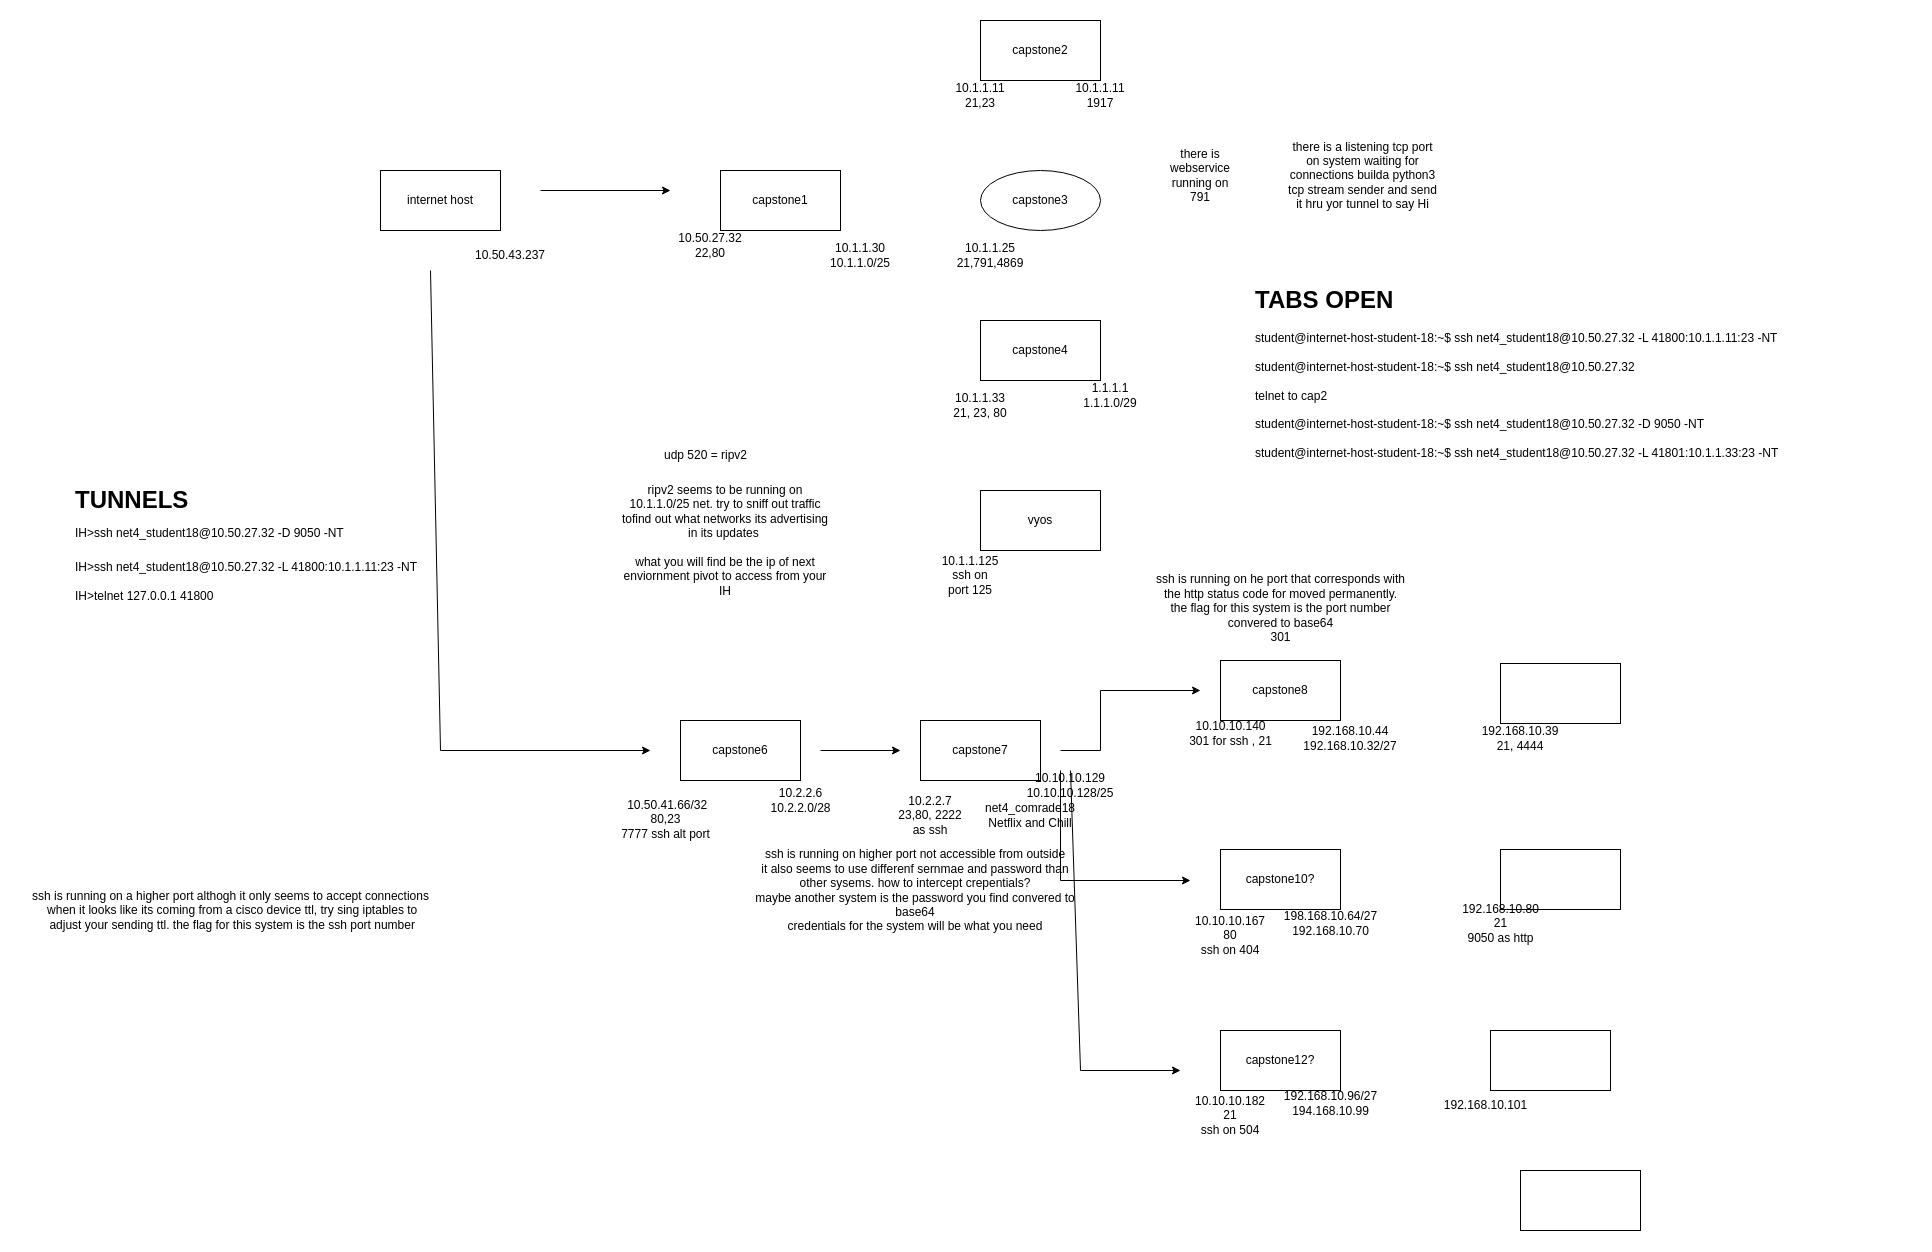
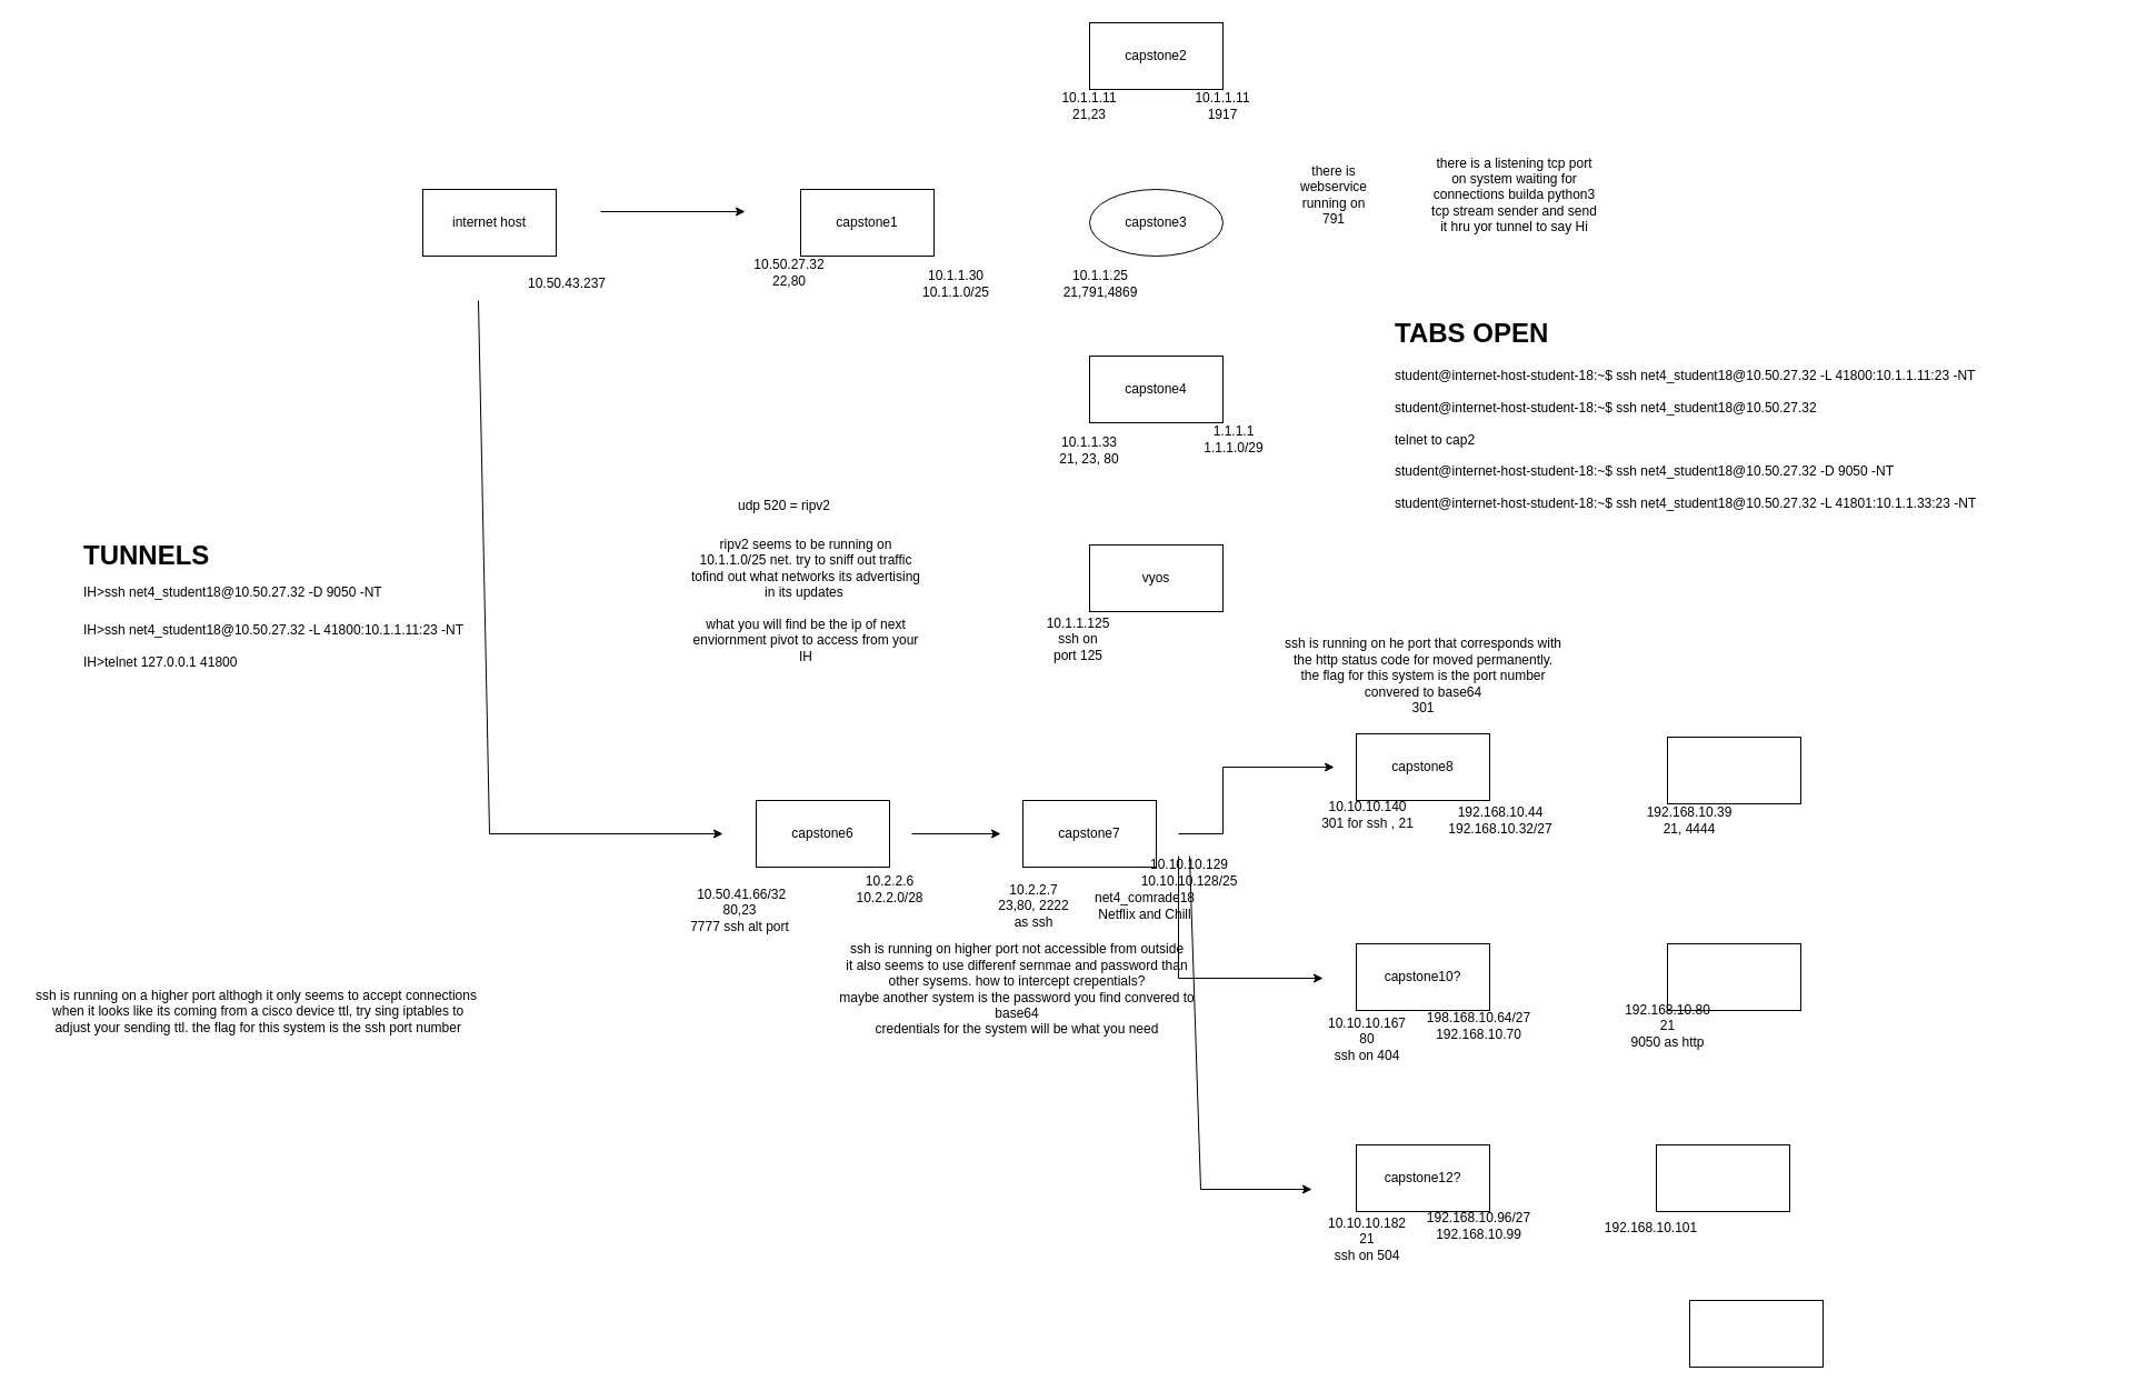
- <mxCell id="51" value="192.168.10.96/27&lt;br&gt;194.168.10.99" style="text;html=1;align=center;verticalAlign=middle;resizable=0;points=[];autosize=1;strokeColor=none;fillColor=none;" vertex="1" parent="1"><mxGeometry x="1270" y="1083" width="120" height="40" as="geometry" /></mxCell>
+ <mxCell id="51" value="192.168.10.96/27&lt;br&gt;192.168.10.99" style="text;html=1;align=center;verticalAlign=middle;resizable=0;points=[];autosize=1;strokeColor=none;fillColor=none;" vertex="1" parent="1"><mxGeometry x="1270" y="1083" width="120" height="40" as="geometry" /></mxCell>
